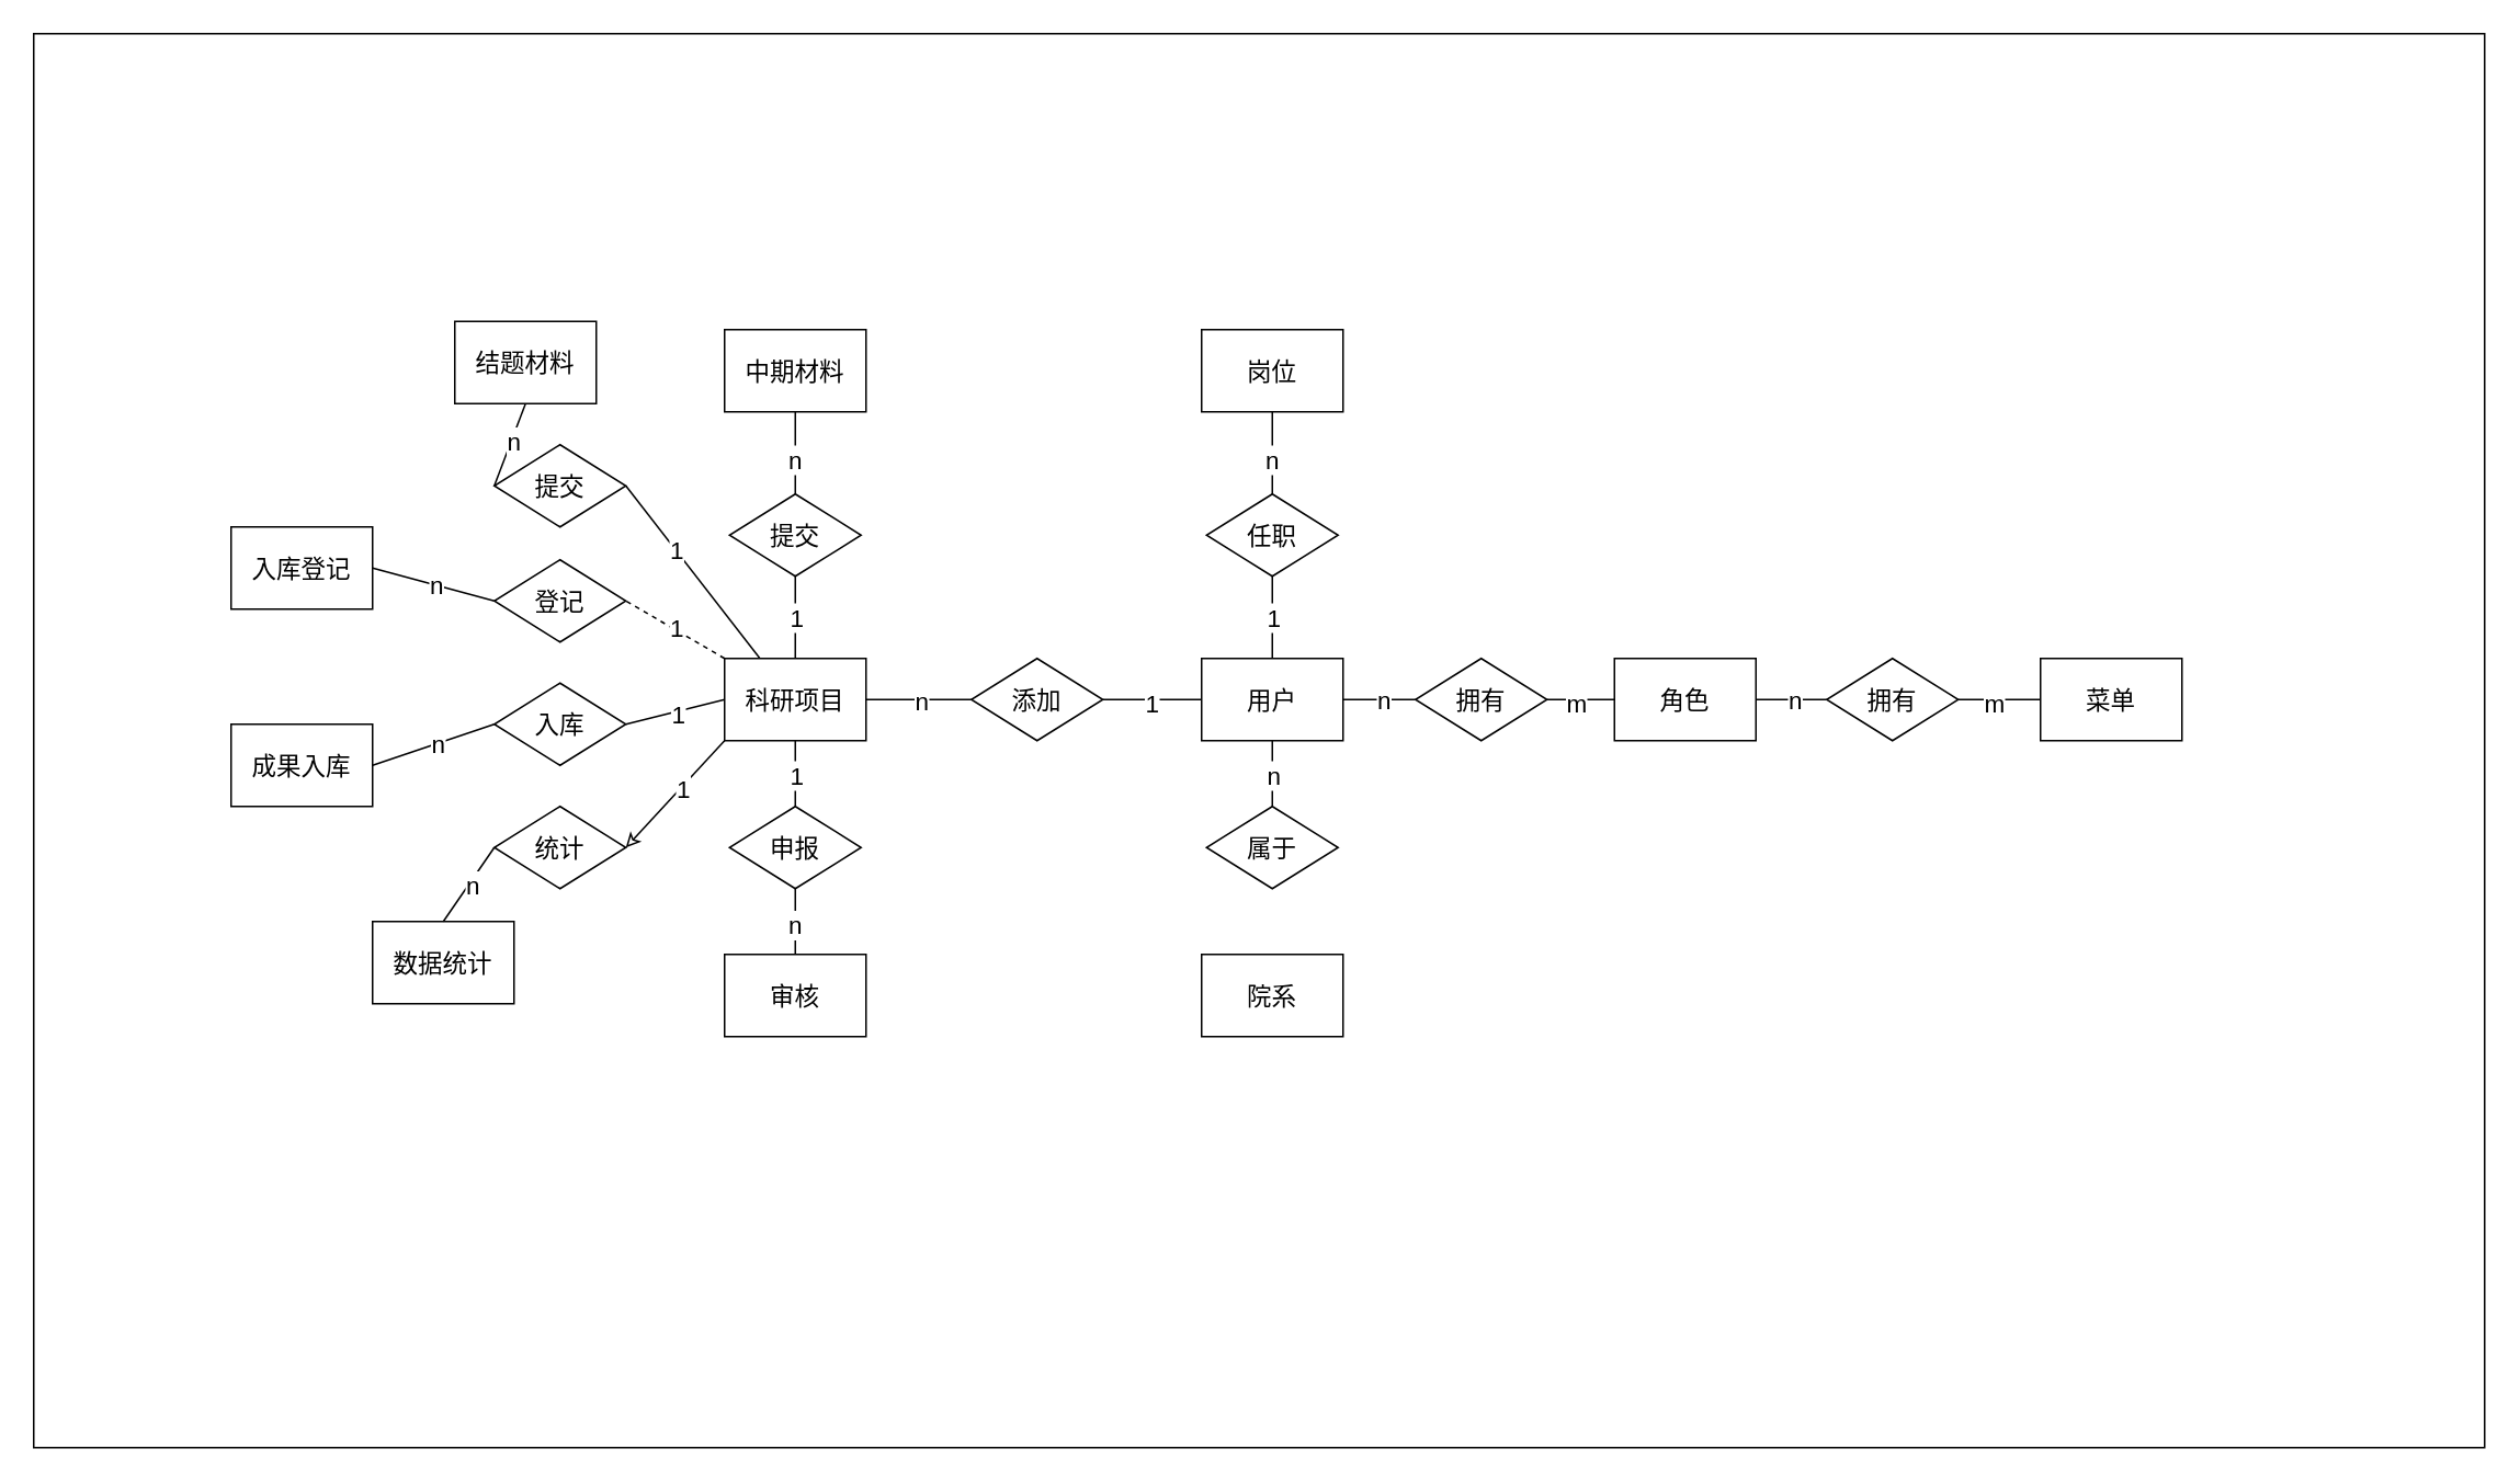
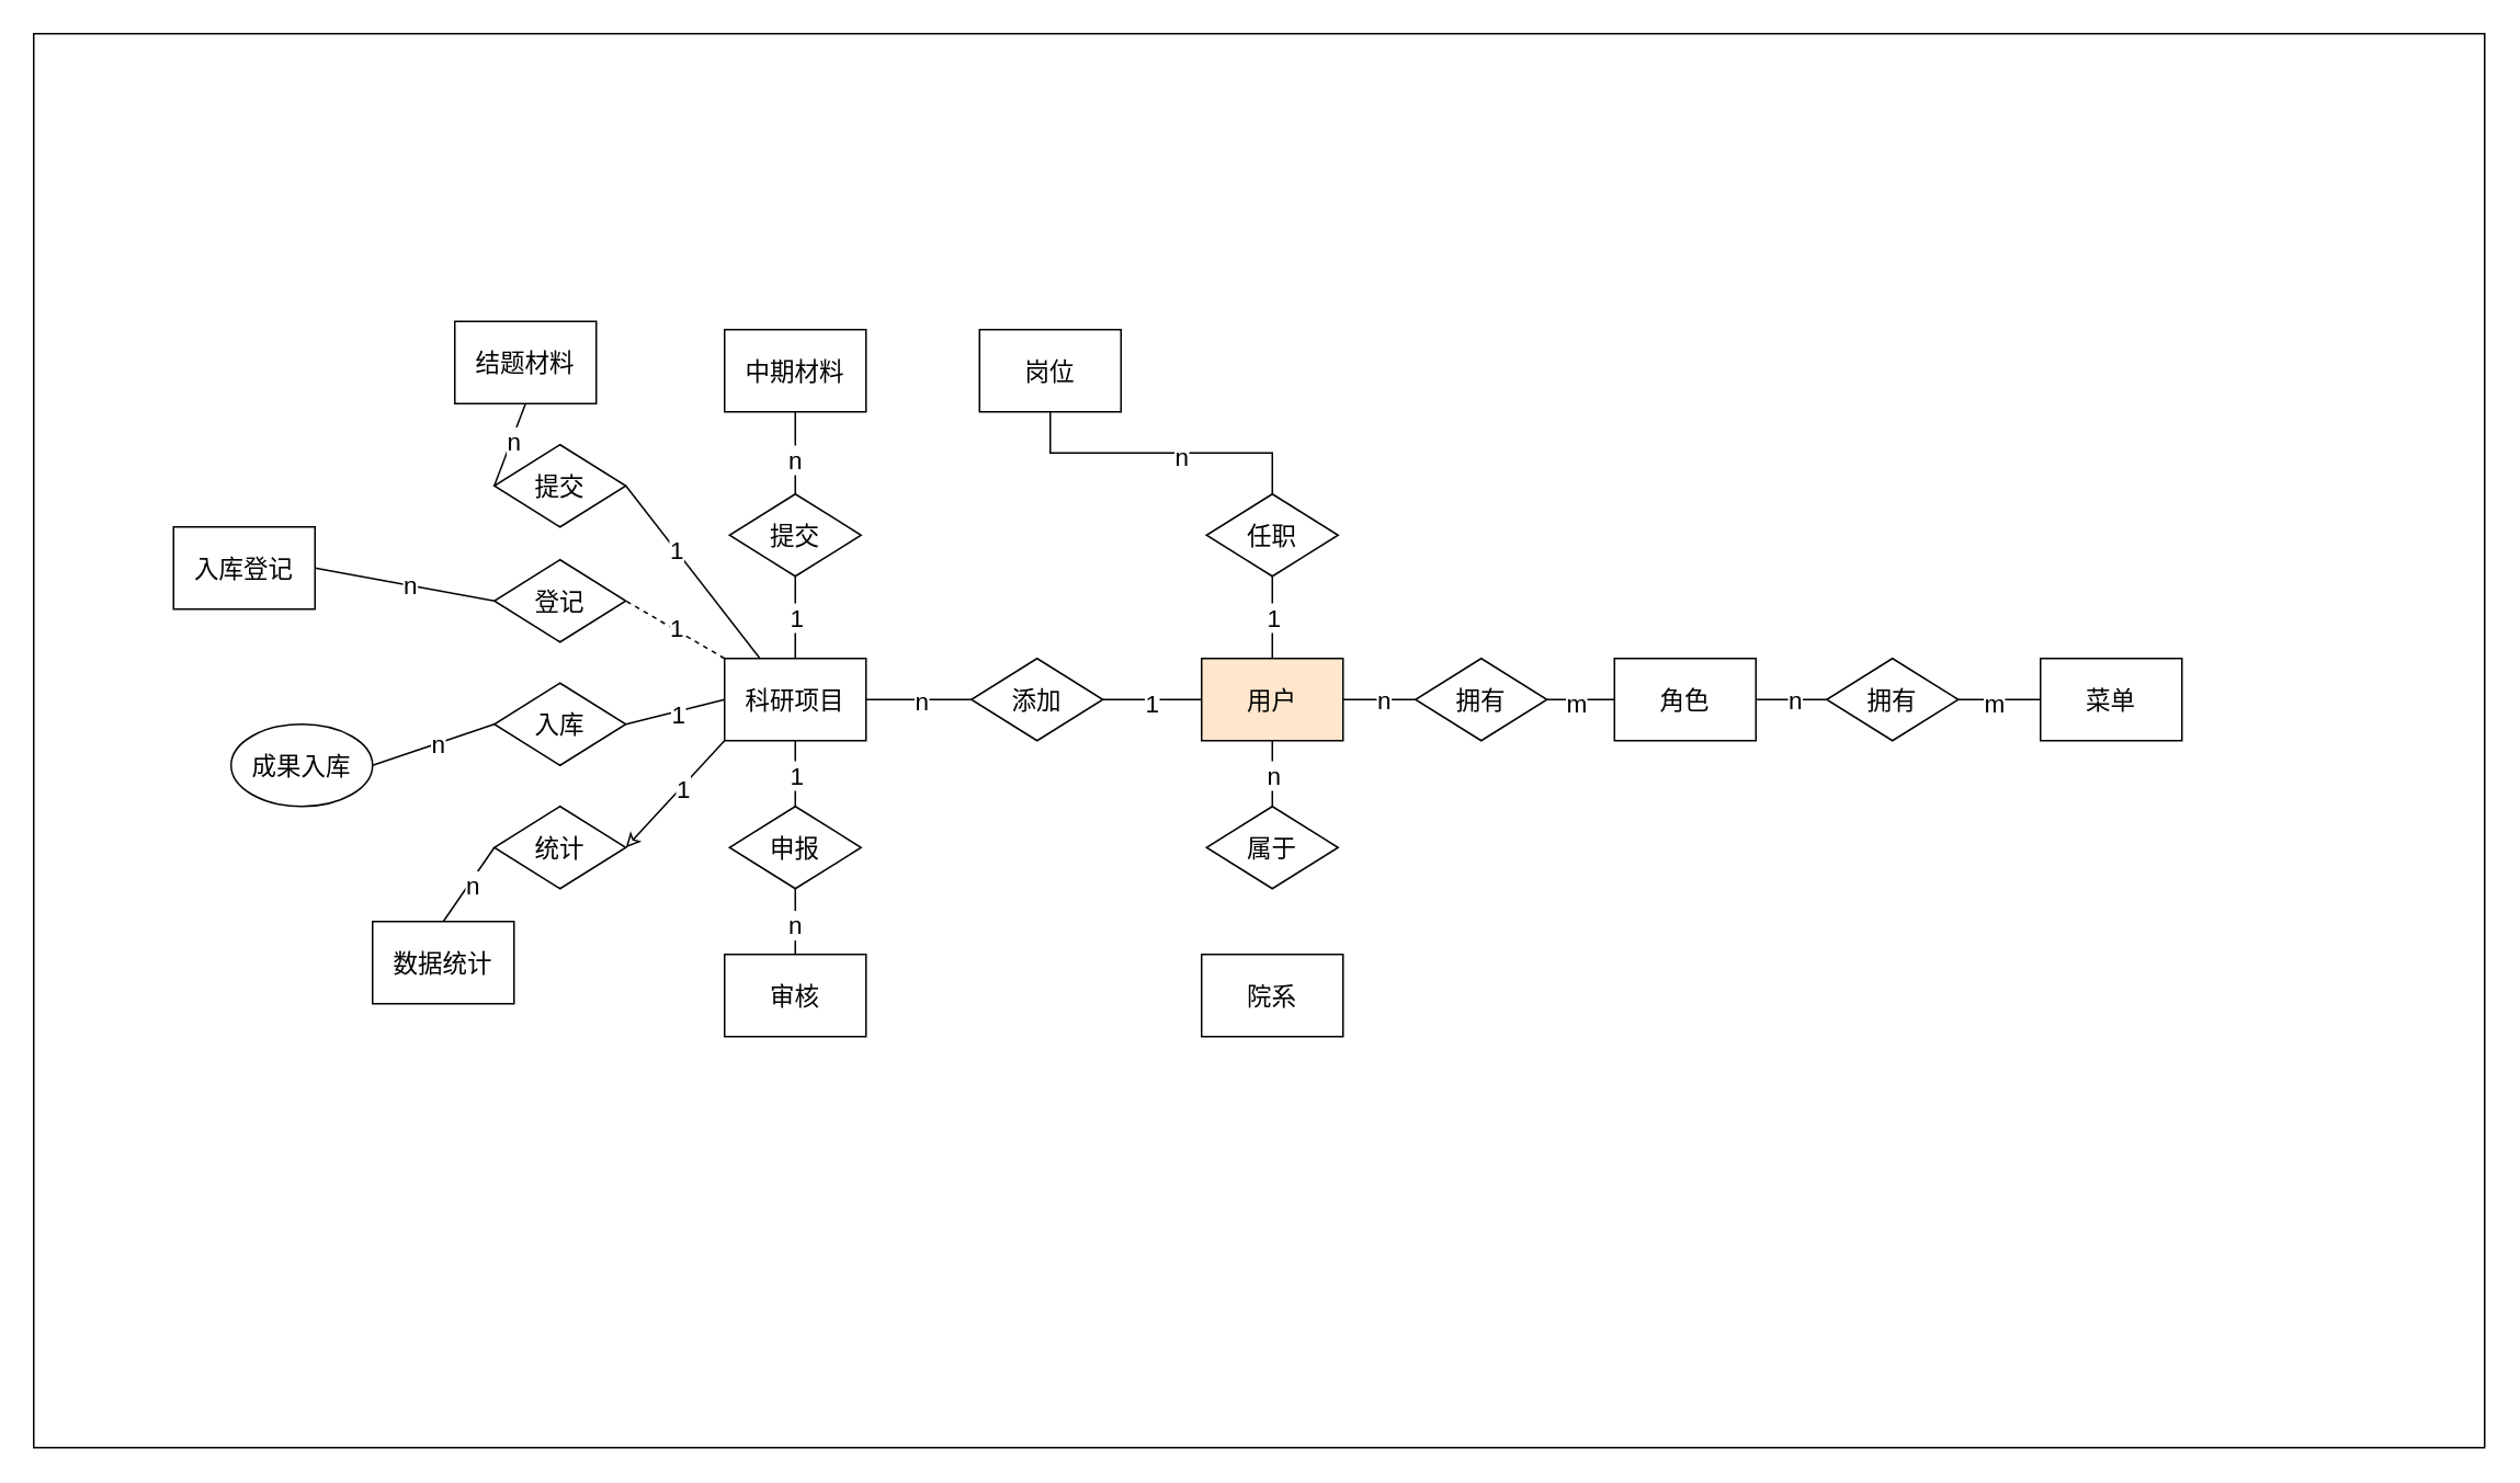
- <mxCell id="13" value="&lt;span style=&quot;font-size: 15px; font-weight: 400;&quot;&gt;岗位&lt;/span&gt;" style="rounded=0;whiteSpace=wrap;html=1;fontStyle=1" parent="1" vertex="1"><mxGeometry x="730" y="200" width="86" height="50" as="geometry" /></mxCell>
+ <mxCell id="13" value="&lt;span style=&quot;font-size: 15px; font-weight: 400;&quot;&gt;岗位&lt;/span&gt;" style="rounded=0;whiteSpace=wrap;html=1;fontStyle=1" parent="1" vertex="1"><mxGeometry x="595" y="200" width="86" height="50" as="geometry" /></mxCell>
- <mxCell id="26" value="&lt;font style=&quot;font-size: 15px;&quot;&gt;入库登记&lt;/font&gt;" style="rounded=0;whiteSpace=wrap;html=1;" vertex="1" parent="1"><mxGeometry x="140" y="320" width="86" height="50" as="geometry" /></mxCell>
+ <mxCell id="26" value="&lt;font style=&quot;font-size: 15px;&quot;&gt;入库登记&lt;/font&gt;" style="rounded=0;whiteSpace=wrap;html=1;" vertex="1" parent="1"><mxGeometry x="105" y="320" width="86" height="50" as="geometry" /></mxCell>
- <mxCell id="9" value="&lt;font style=&quot;font-size: 15px;&quot;&gt;用户&lt;/font&gt;" style="rounded=0;whiteSpace=wrap;html=1;" parent="1" vertex="1"><mxGeometry x="730" y="400" width="86" height="50" as="geometry" /></mxCell>
+ <mxCell id="9" value="&lt;font style=&quot;font-size: 15px;&quot;&gt;用户&lt;/font&gt;" style="rounded=0;whiteSpace=wrap;html=1;fillColor=#ffe6cc;" parent="1" vertex="1"><mxGeometry x="730" y="400" width="86" height="50" as="geometry" /></mxCell>
- <mxCell id="27" value="&lt;font style=&quot;font-size: 15px;&quot;&gt;成果入库&lt;/font&gt;" style="rounded=0;whiteSpace=wrap;html=1;" vertex="1" parent="1"><mxGeometry x="140" y="440" width="86" height="50" as="geometry" /></mxCell>
+ <mxCell id="27" value="&lt;font style=&quot;font-size: 15px;&quot;&gt;成果入库&lt;/font&gt;" style="ellipse;whiteSpace=wrap;html=1;" vertex="1" parent="1"><mxGeometry x="140" y="440" width="86" height="50" as="geometry" /></mxCell>
